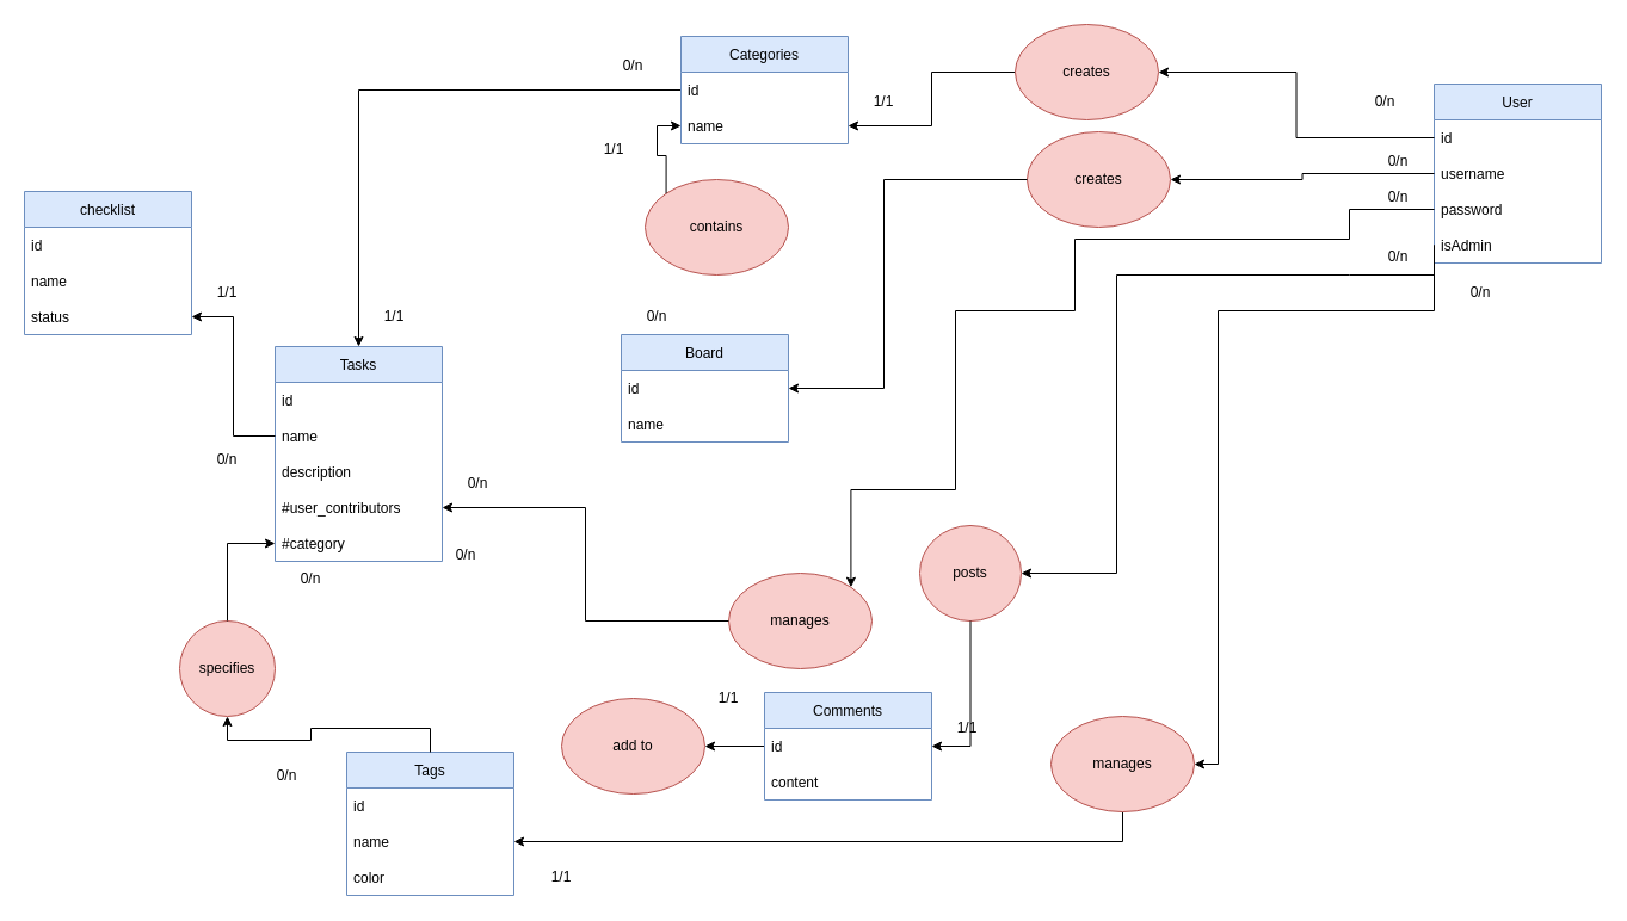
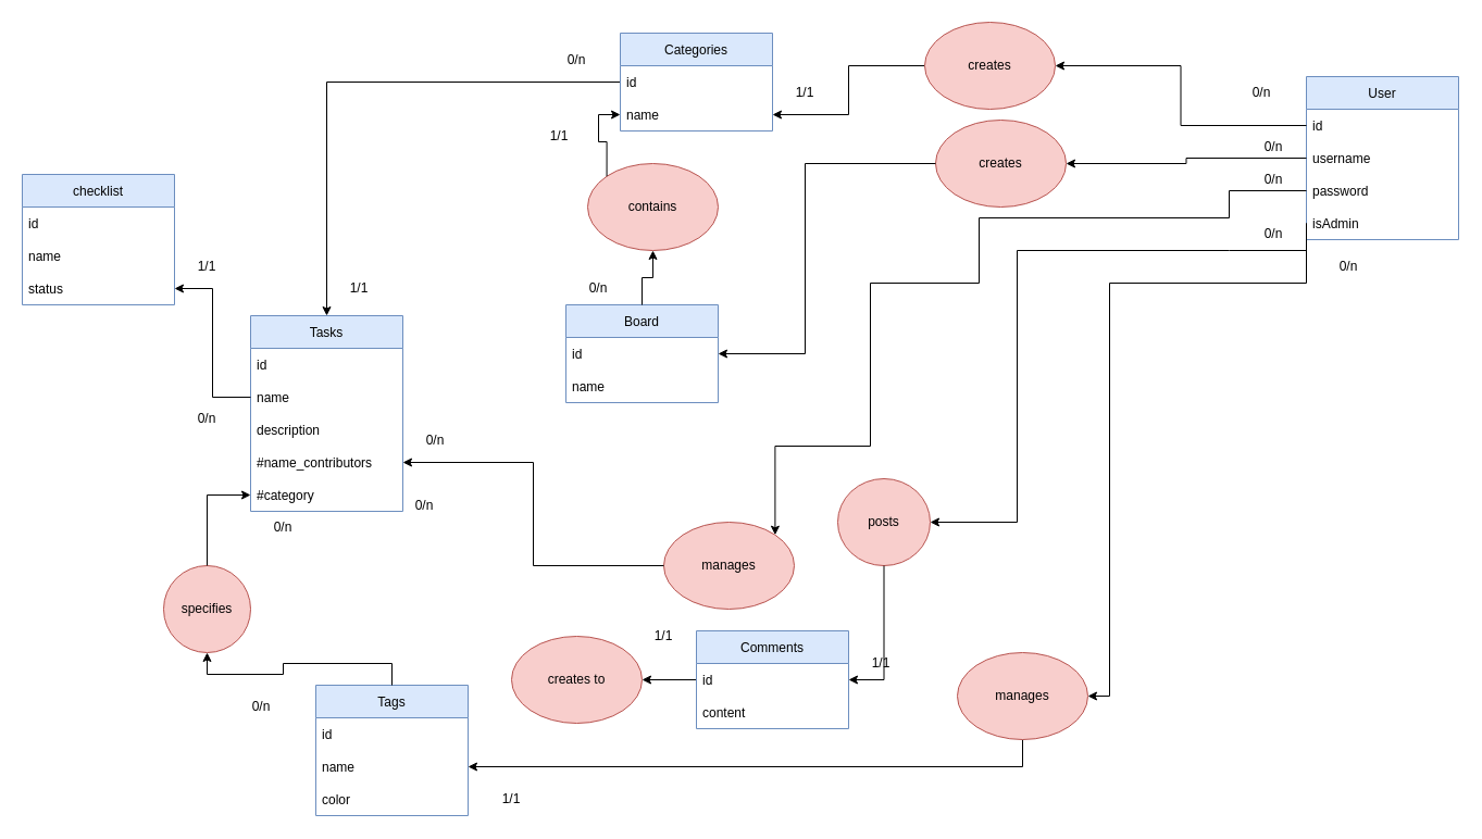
+ <mxCell id="48" style="edgeStyle=orthogonalEdgeStyle;rounded=0;orthogonalLoop=1;jettySize=auto;html=1;entryX=0.5;entryY=1;entryDx=0;entryDy=0;exitX=0.5;exitY=0;exitDx=0;exitDy=0;" edge="1" parent="1" source="37" target="47"><mxGeometry relative="1" as="geometry"><mxPoint x="860" y="70" as="sourcePoint" /><mxPoint x="720" y="115" as="targetPoint" /></mxGeometry></mxCell>
- <mxCell id="11" value="#user_contributors" style="text;strokeColor=none;fillColor=none;align=left;verticalAlign=middle;spacingLeft=4;spacingRight=4;overflow=hidden;points=[[0,0.5],[1,0.5]];portConstraint=eastwest;rotatable=0;" vertex="1" parent="7"><mxGeometry y="120" width="140" height="30" as="geometry" /></mxCell>
+ <mxCell id="11" value="#name_contributors" style="text;strokeColor=none;fillColor=none;align=left;verticalAlign=middle;spacingLeft=4;spacingRight=4;overflow=hidden;points=[[0,0.5],[1,0.5]];portConstraint=eastwest;rotatable=0;" vertex="1" parent="7"><mxGeometry y="120" width="140" height="30" as="geometry" /></mxCell>
- <mxCell id="30" value="add to" style="ellipse;whiteSpace=wrap;html=1;fillColor=#f8cecc;strokeColor=#b85450;" vertex="1" parent="1"><mxGeometry x="470" y="585" width="120" height="80" as="geometry" /></mxCell>
+ <mxCell id="30" value="creates to" style="ellipse;whiteSpace=wrap;html=1;fillColor=#f8cecc;strokeColor=#b85450;" vertex="1" parent="1"><mxGeometry x="470" y="585" width="120" height="80" as="geometry" /></mxCell>
